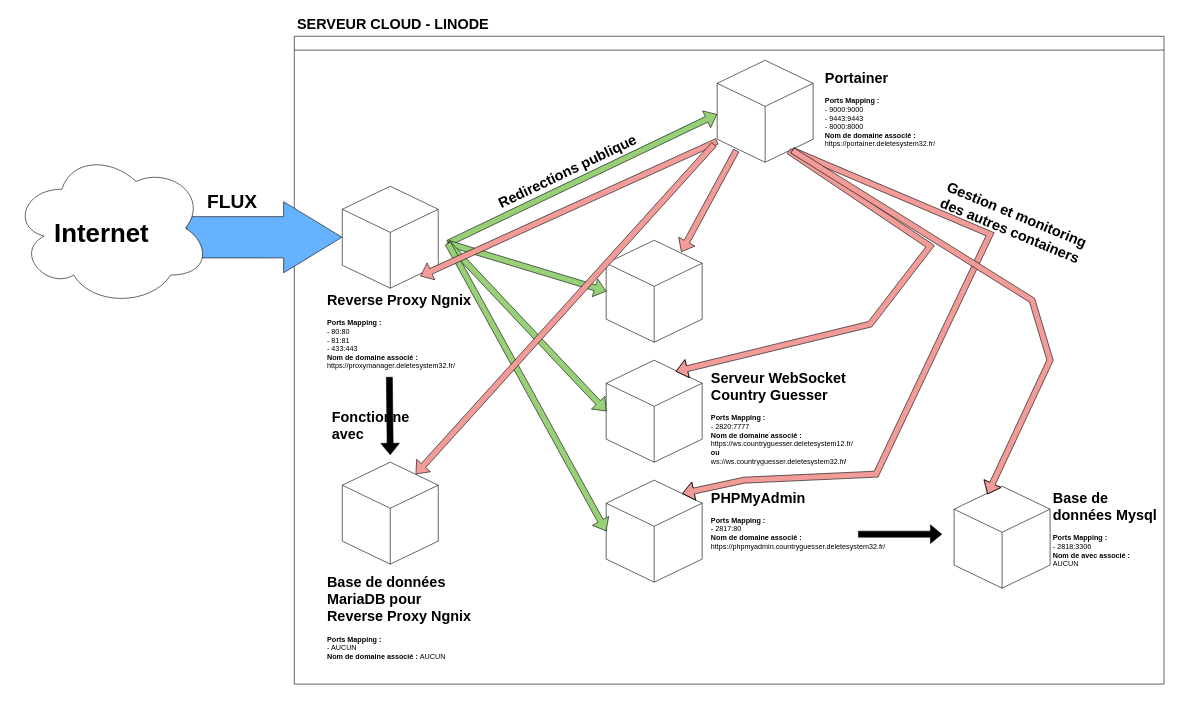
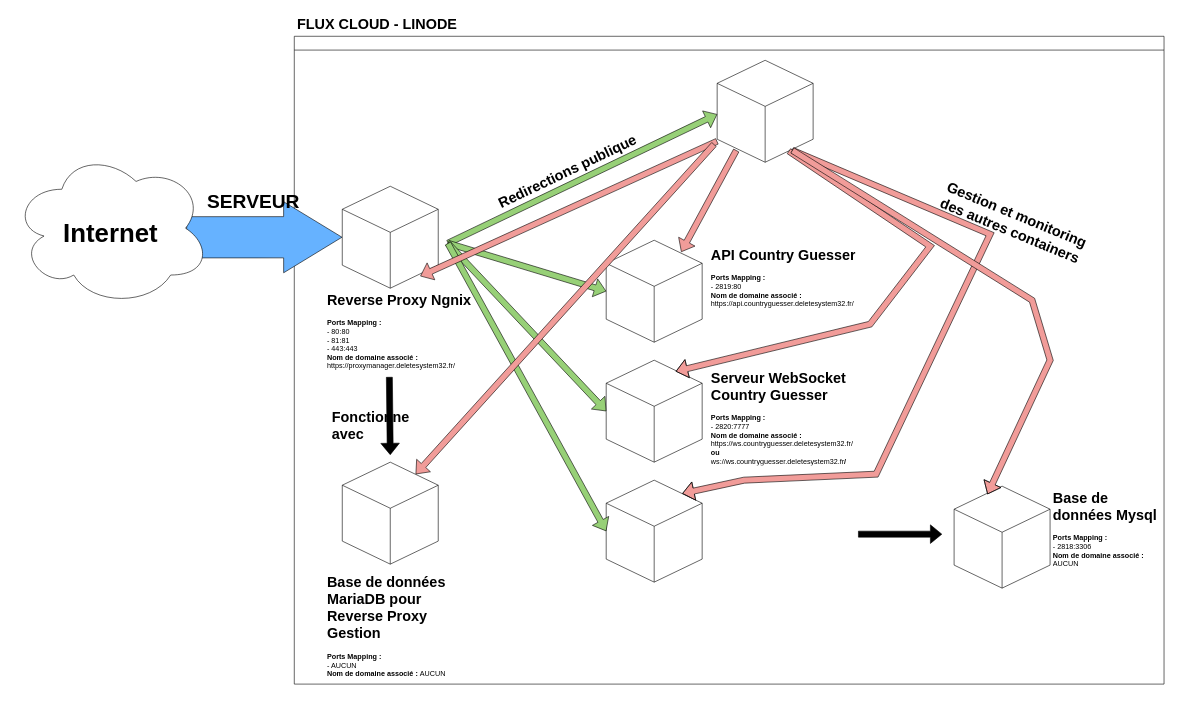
- <mxCell id="39" value="&lt;h1&gt;SERVEUR CLOUD - LINODE&lt;/h1&gt;" style="text;html=1;strokeColor=none;fillColor=none;spacing=5;spacingTop=-20;whiteSpace=wrap;overflow=hidden;rounded=0;shadow=0;" vertex="1" parent="1"><mxGeometry x="490" y="20" width="350" height="40" as="geometry" /></mxCell>
+ <mxCell id="39" value="&lt;h1&gt;FLUX CLOUD - LINODE&lt;/h1&gt;" style="text;html=1;strokeColor=none;fillColor=none;spacing=5;spacingTop=-20;whiteSpace=wrap;overflow=hidden;rounded=0;shadow=0;" vertex="1" parent="1"><mxGeometry x="490" y="20" width="350" height="40" as="geometry" /></mxCell>
- <mxCell id="25" value="&lt;h1&gt;Portainer&lt;/h1&gt;&lt;div&gt;&lt;b&gt;Ports Mapping :&lt;/b&gt;&lt;br&gt;- 9000:9000&lt;br&gt;- 9443:9443&lt;br&gt;- 8000:8000&lt;/div&gt;&lt;div&gt;&lt;b style=&quot;background-color: initial;&quot;&gt;Nom de domaine associé :&lt;/b&gt;&lt;span style=&quot;background-color: initial;&quot;&gt;&amp;nbsp;&lt;/span&gt;&lt;br&gt;&lt;/div&gt;https://portainer.deletesystem32.fr/" style="text;html=1;strokeColor=none;fillColor=none;spacing=5;spacingTop=-20;whiteSpace=wrap;overflow=hidden;rounded=0;shadow=0;" vertex="1" parent="2"><mxGeometry x="880" y="50" width="256" height="160" as="geometry" /></mxCell>
- <mxCell id="41" value="&lt;h1&gt;&lt;font style=&quot;font-size: 32px;&quot;&gt;FLUX&lt;/font&gt;&lt;/h1&gt;" style="text;html=1;strokeColor=none;fillColor=none;spacing=5;spacingTop=-20;whiteSpace=wrap;overflow=hidden;rounded=0;shadow=0;" vertex="1" parent="1"><mxGeometry x="340" y="310" width="190" height="40" as="geometry" /></mxCell>
+ <mxCell id="41" value="&lt;h1&gt;&lt;font style=&quot;font-size: 32px;&quot;&gt;SERVEUR&lt;/font&gt;&lt;/h1&gt;" style="text;html=1;strokeColor=none;fillColor=none;spacing=5;spacingTop=-20;whiteSpace=wrap;overflow=hidden;rounded=0;shadow=0;" vertex="1" parent="1"><mxGeometry x="340" y="310" width="190" height="40" as="geometry" /></mxCell>
- <mxCell id="43" value="&lt;h1 style=&quot;&quot;&gt;&lt;span style=&quot;font-size: 43px;&quot;&gt;Internet&lt;/span&gt;&lt;/h1&gt;" style="text;html=1;strokeColor=none;fillColor=none;spacing=5;spacingTop=-20;whiteSpace=wrap;overflow=hidden;rounded=0;shadow=0;fontSize=32;" vertex="1" parent="1"><mxGeometry x="85" y="310" width="190" height="120" as="geometry" /></mxCell>
+ <mxCell id="43" value="&lt;h1 style=&quot;&quot;&gt;&lt;span style=&quot;font-size: 43px;&quot;&gt;Internet&lt;/span&gt;&lt;/h1&gt;" style="text;html=1;strokeColor=none;fillColor=none;spacing=5;spacingTop=-20;whiteSpace=wrap;overflow=hidden;rounded=0;shadow=0;fontSize=32;" vertex="1" parent="1"><mxGeometry x="100" y="310" width="190" height="120" as="geometry" /></mxCell>
+ <mxCell id="11" value="&lt;h1&gt;API Country Guesser&lt;/h1&gt;&lt;div&gt;&lt;b&gt;Ports Mapping :&lt;/b&gt;&lt;br&gt;- 2819:80&lt;/div&gt;&lt;div&gt;&lt;b style=&quot;background-color: initial;&quot;&gt;Nom de domaine associé :&lt;/b&gt;&lt;span style=&quot;background-color: initial;&quot;&gt;&amp;nbsp;&lt;/span&gt;&lt;br&gt;&lt;/div&gt;https://api.countryguesser.deletesystem32.fr/" style="text;html=1;strokeColor=none;fillColor=none;spacing=5;spacingTop=-20;whiteSpace=wrap;overflow=hidden;rounded=0;shadow=0;" vertex="1" parent="2"><mxGeometry x="690" y="345" width="256" height="160" as="geometry" /></mxCell>
- <mxCell id="10" value="&lt;h1&gt;Reverse Proxy Ngnix&lt;/h1&gt;&lt;div&gt;&lt;b&gt;Ports Mapping :&lt;/b&gt;&lt;br&gt;- 80:80&lt;/div&gt;&lt;div&gt;- 81:81&lt;/div&gt;&lt;div&gt;- 433:443&lt;br&gt;&lt;b style=&quot;background-color: initial;&quot;&gt;Nom de domaine associé :&lt;/b&gt;&lt;span style=&quot;background-color: initial;&quot;&gt; https://proxymanager.deletesystem32.fr/&lt;/span&gt;&lt;br&gt;&lt;/div&gt;" style="text;html=1;strokeColor=none;fillColor=none;spacing=5;spacingTop=-20;whiteSpace=wrap;overflow=hidden;rounded=0;shadow=0;" vertex="1" parent="2"><mxGeometry x="50" y="420" width="256" height="160" as="geometry" /></mxCell>
+ <mxCell id="10" value="&lt;h1&gt;Reverse Proxy Ngnix&lt;/h1&gt;&lt;div&gt;&lt;b&gt;Ports Mapping :&lt;/b&gt;&lt;br&gt;- 80:80&lt;/div&gt;&lt;div&gt;- 81:81&lt;/div&gt;&lt;div&gt;- 443:443&lt;br&gt;&lt;b style=&quot;background-color: initial;&quot;&gt;Nom de domaine associé :&lt;/b&gt;&lt;span style=&quot;background-color: initial;&quot;&gt; https://proxymanager.deletesystem32.fr/&lt;/span&gt;&lt;br&gt;&lt;/div&gt;" style="text;html=1;strokeColor=none;fillColor=none;spacing=5;spacingTop=-20;whiteSpace=wrap;overflow=hidden;rounded=0;shadow=0;" vertex="1" parent="2"><mxGeometry x="50" y="420" width="256" height="160" as="geometry" /></mxCell>
- <mxCell id="13" value="&lt;h1&gt;Serveur WebSocket Country Guesser&lt;/h1&gt;&lt;div&gt;&lt;b&gt;Ports Mapping :&lt;/b&gt;&lt;br&gt;- 2820:7777&lt;/div&gt;&lt;div&gt;&lt;b style=&quot;background-color: initial;&quot;&gt;Nom de domaine associé :&lt;/b&gt;&lt;span style=&quot;background-color: initial;&quot;&gt;&amp;nbsp;&lt;/span&gt;&lt;br&gt;&lt;/div&gt;https://ws.countryguesser.deletesystem12.fr/&lt;br&gt;&lt;b&gt;ou&lt;/b&gt;&lt;br&gt;ws://ws.countryguesser.deletesystem32.fr&lt;b&gt;/&lt;/b&gt;" style="text;html=1;strokeColor=none;fillColor=none;spacing=5;spacingTop=-20;whiteSpace=wrap;overflow=hidden;rounded=0;shadow=0;" vertex="1" parent="2"><mxGeometry x="690" y="550" width="256" height="170" as="geometry" /></mxCell>
+ <mxCell id="13" value="&lt;h1&gt;Serveur WebSocket Country Guesser&lt;/h1&gt;&lt;div&gt;&lt;b&gt;Ports Mapping :&lt;/b&gt;&lt;br&gt;- 2820:7777&lt;/div&gt;&lt;div&gt;&lt;b style=&quot;background-color: initial;&quot;&gt;Nom de domaine associé :&lt;/b&gt;&lt;span style=&quot;background-color: initial;&quot;&gt;&amp;nbsp;&lt;/span&gt;&lt;br&gt;&lt;/div&gt;https://ws.countryguesser.deletesystem32.fr/&lt;br&gt;&lt;b&gt;ou&lt;/b&gt;&lt;br&gt;ws://ws.countryguesser.deletesystem32.fr&lt;b&gt;/&lt;/b&gt;" style="text;html=1;strokeColor=none;fillColor=none;spacing=5;spacingTop=-20;whiteSpace=wrap;overflow=hidden;rounded=0;shadow=0;" vertex="1" parent="2"><mxGeometry x="690" y="550" width="256" height="170" as="geometry" /></mxCell>
- <mxCell id="18" value="&lt;h1&gt;Base de données Mysql&lt;/h1&gt;&lt;div&gt;&lt;b&gt;Ports Mapping :&lt;/b&gt;&lt;br&gt;- 2818:3306&lt;/div&gt;&lt;div&gt;&lt;b style=&quot;background-color: initial;&quot;&gt;Nom de avec associé :&lt;/b&gt;&lt;span style=&quot;background-color: initial;&quot;&gt;&amp;nbsp;&lt;/span&gt;&lt;br&gt;&lt;/div&gt;AUCUN" style="text;html=1;strokeColor=none;fillColor=none;spacing=5;spacingTop=-20;whiteSpace=wrap;overflow=hidden;rounded=0;shadow=0;" vertex="1" parent="2"><mxGeometry x="1260" y="750" width="190" height="170" as="geometry" /></mxCell>
+ <mxCell id="18" value="&lt;h1&gt;Base de données Mysql&lt;/h1&gt;&lt;div&gt;&lt;b&gt;Ports Mapping :&lt;/b&gt;&lt;br&gt;- 2818:3306&lt;/div&gt;&lt;div&gt;&lt;b style=&quot;background-color: initial;&quot;&gt;Nom de domaine associé :&lt;/b&gt;&lt;span style=&quot;background-color: initial;&quot;&gt;&amp;nbsp;&lt;/span&gt;&lt;br&gt;&lt;/div&gt;AUCUN" style="text;html=1;strokeColor=none;fillColor=none;spacing=5;spacingTop=-20;whiteSpace=wrap;overflow=hidden;rounded=0;shadow=0;" vertex="1" parent="2"><mxGeometry x="1260" y="750" width="190" height="170" as="geometry" /></mxCell>
- <mxCell id="14" value="&lt;h1&gt;PHPMyAdmin&lt;/h1&gt;&lt;div&gt;&lt;b&gt;Ports Mapping :&lt;/b&gt;&lt;br&gt;- 2817:80&lt;/div&gt;&lt;div&gt;&lt;b style=&quot;background-color: initial;&quot;&gt;Nom de domaine associé :&lt;/b&gt;&lt;span style=&quot;background-color: initial;&quot;&gt;&amp;nbsp;&lt;/span&gt;&lt;br&gt;&lt;/div&gt;https://phpmyadmin.countryguesser.deletesystem32.fr/" style="text;html=1;strokeColor=none;fillColor=none;spacing=5;spacingTop=-20;whiteSpace=wrap;overflow=hidden;rounded=0;shadow=0;" vertex="1" parent="2"><mxGeometry x="690" y="750" width="310" height="170" as="geometry" /></mxCell>
- <mxCell id="22" value="&lt;h1&gt;Base de données MariaDB pour Reverse Proxy Ngnix&lt;/h1&gt;&lt;div&gt;&lt;b&gt;Ports Mapping :&lt;/b&gt;&lt;br&gt;- AUCUN&lt;/div&gt;&lt;div&gt;&lt;b style=&quot;background-color: initial;&quot;&gt;Nom de domaine associé :&lt;/b&gt;&lt;span style=&quot;background-color: initial;&quot;&gt;&amp;nbsp;AUCUN&lt;/span&gt;&lt;br&gt;&lt;/div&gt;" style="text;html=1;strokeColor=none;fillColor=none;spacing=5;spacingTop=-20;whiteSpace=wrap;overflow=hidden;rounded=0;shadow=0;" vertex="1" parent="2"><mxGeometry x="50" y="890" width="256" height="210" as="geometry" /></mxCell>
+ <mxCell id="22" value="&lt;h1&gt;Base de données MariaDB pour Reverse Proxy Gestion&lt;/h1&gt;&lt;div&gt;&lt;b&gt;Ports Mapping :&lt;/b&gt;&lt;br&gt;- AUCUN&lt;/div&gt;&lt;div&gt;&lt;b style=&quot;background-color: initial;&quot;&gt;Nom de domaine associé :&lt;/b&gt;&lt;span style=&quot;background-color: initial;&quot;&gt;&amp;nbsp;AUCUN&lt;/span&gt;&lt;br&gt;&lt;/div&gt;" style="text;html=1;strokeColor=none;fillColor=none;spacing=5;spacingTop=-20;whiteSpace=wrap;overflow=hidden;rounded=0;shadow=0;" vertex="1" parent="2"><mxGeometry x="50" y="890" width="256" height="210" as="geometry" /></mxCell>
